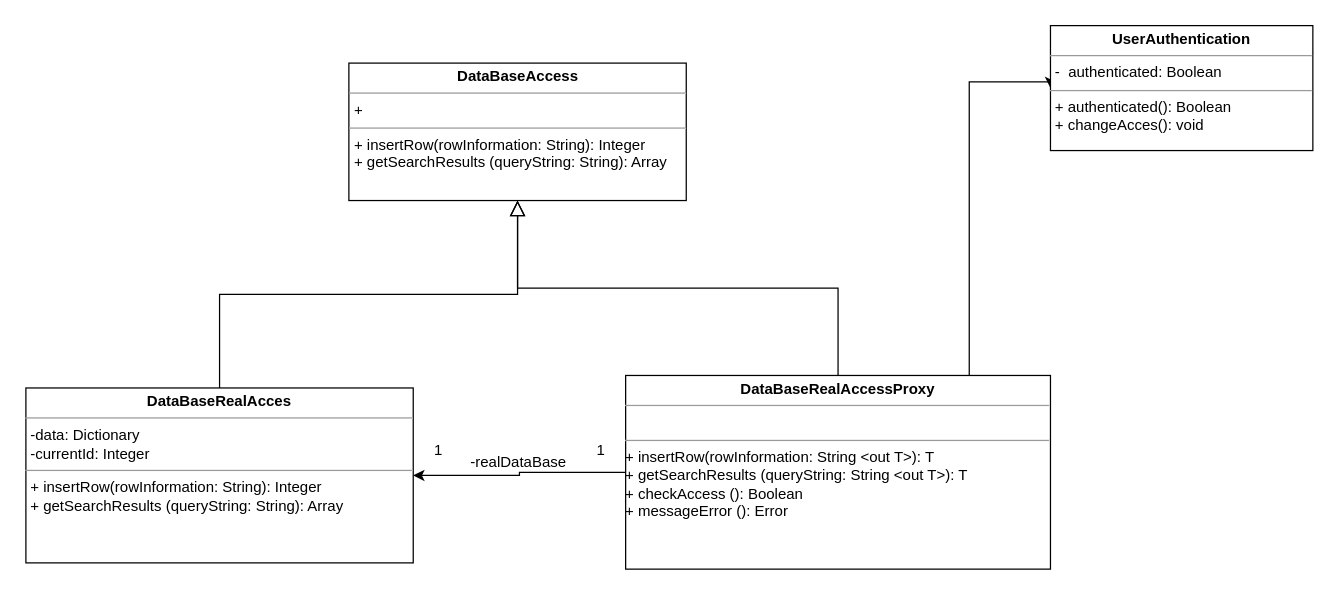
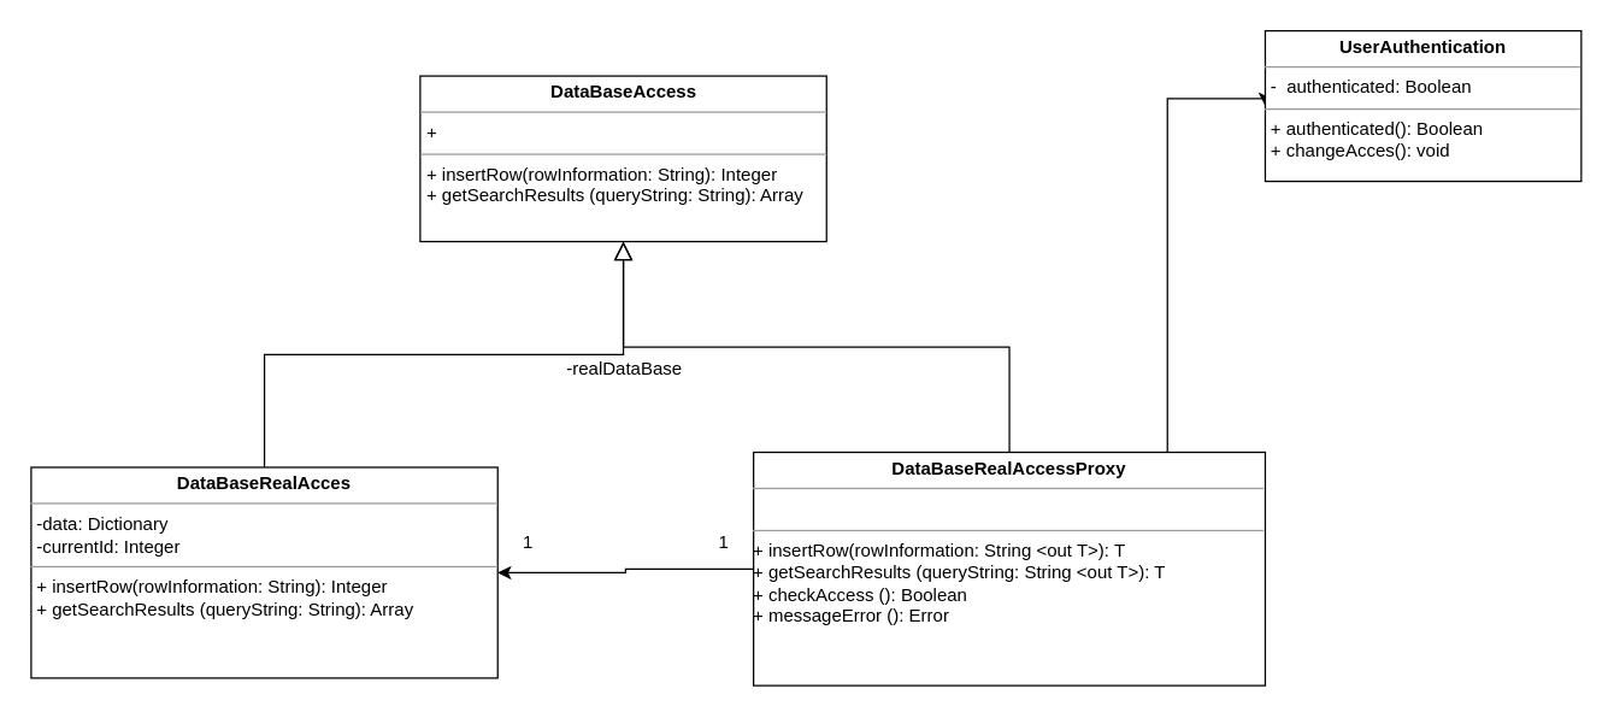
- <mxCell id="10" value="-realDataBase" style="text;html=1;align=center;verticalAlign=middle;resizable=0;points=[];autosize=1;" vertex="1" parent="1"><mxGeometry x="363.5" y="360" width="100" height="20" as="geometry" /></mxCell>
+ <mxCell id="10" value="-realDataBase" style="text;html=1;align=center;verticalAlign=middle;resizable=0;points=[];autosize=1;" vertex="1" parent="1"><mxGeometry x="363.5" y="235" width="100" height="20" as="geometry" /></mxCell>
